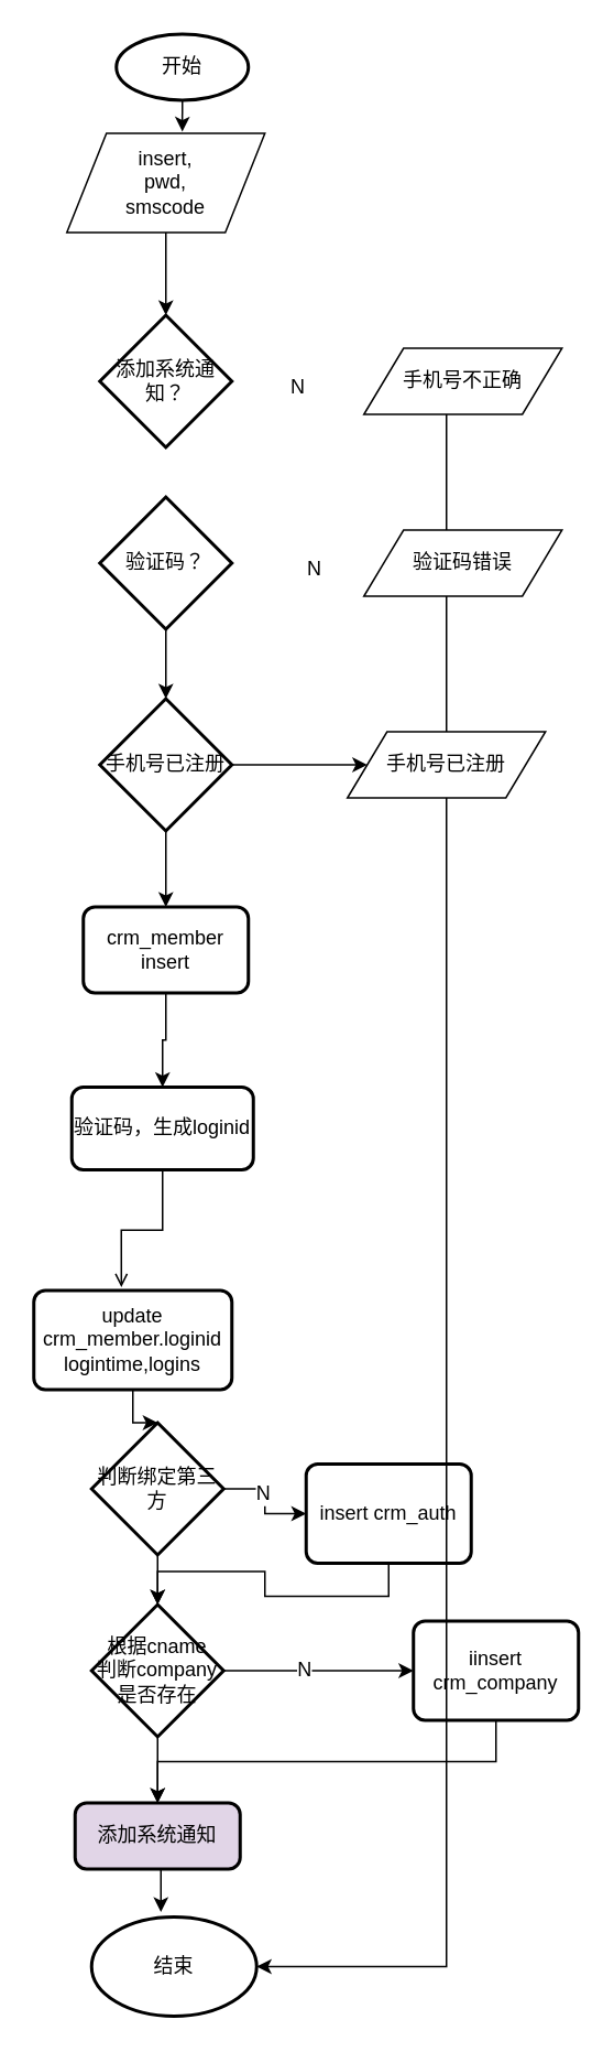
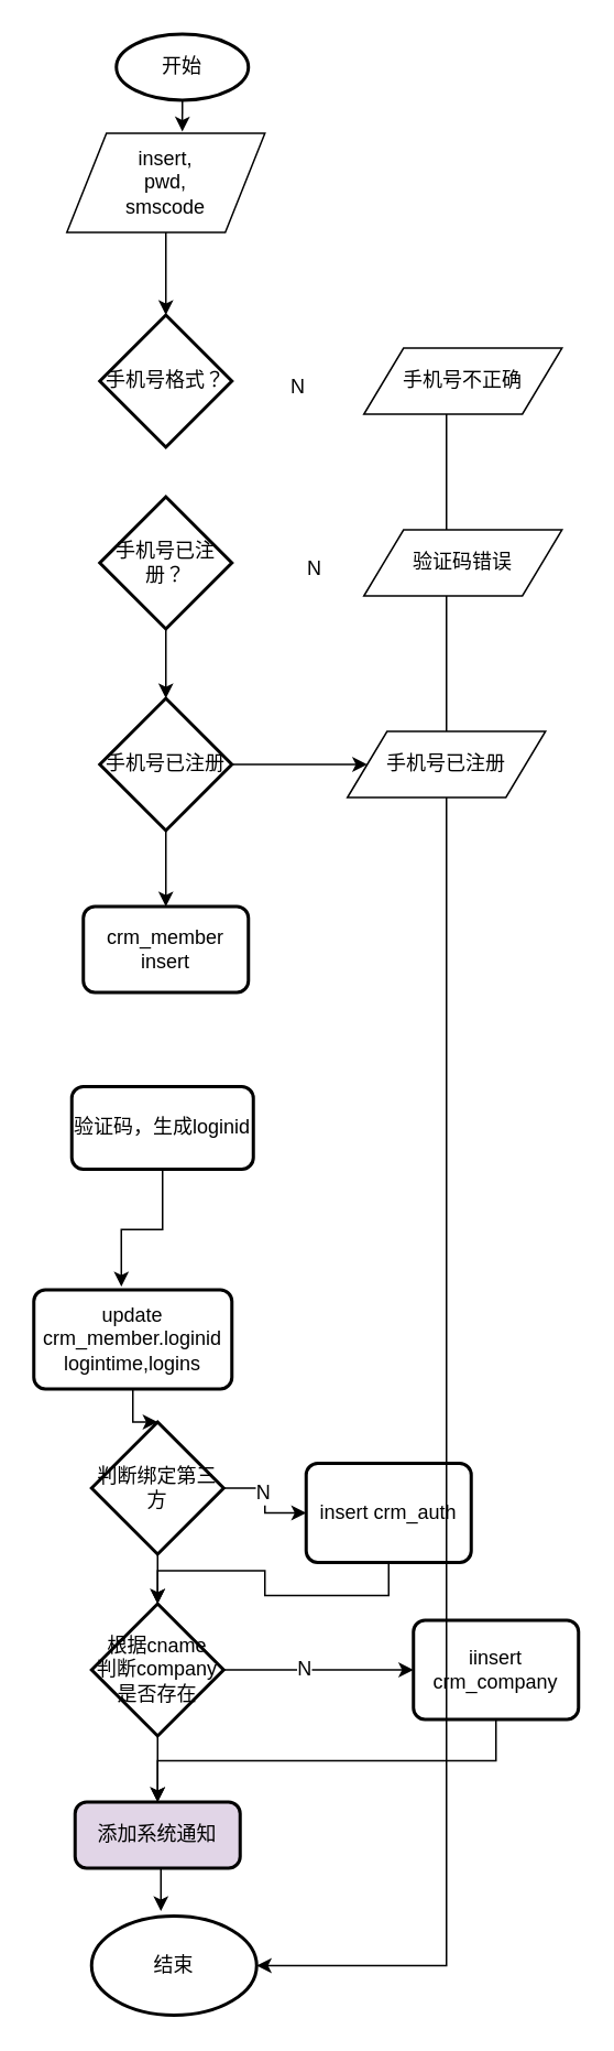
- <mxCell id="6" value="&lt;font style=&quot;vertical-align: inherit&quot;&gt;&lt;font style=&quot;vertical-align: inherit&quot;&gt;&lt;font style=&quot;vertical-align: inherit&quot;&gt;&lt;font style=&quot;vertical-align: inherit&quot;&gt;&lt;font style=&quot;vertical-align: inherit&quot;&gt;&lt;font style=&quot;vertical-align: inherit&quot;&gt;添加系统通知？&lt;/font&gt;&lt;/font&gt;&lt;/font&gt;&lt;/font&gt;&lt;/font&gt;&lt;/font&gt;" style="strokeWidth=2;html=1;shape=mxgraph.flowchart.decision;whiteSpace=wrap;" parent="1" vertex="1"><mxGeometry x="60" y="190" width="80" height="80" as="geometry" /></mxCell>
+ <mxCell id="6" value="&lt;font style=&quot;vertical-align: inherit&quot;&gt;&lt;font style=&quot;vertical-align: inherit&quot;&gt;&lt;font style=&quot;vertical-align: inherit&quot;&gt;&lt;font style=&quot;vertical-align: inherit&quot;&gt;&lt;font style=&quot;vertical-align: inherit&quot;&gt;&lt;font style=&quot;vertical-align: inherit&quot;&gt;手机号格式？&lt;/font&gt;&lt;/font&gt;&lt;/font&gt;&lt;/font&gt;&lt;/font&gt;&lt;/font&gt;" style="strokeWidth=2;html=1;shape=mxgraph.flowchart.decision;whiteSpace=wrap;" parent="1" vertex="1"><mxGeometry x="60" y="190" width="80" height="80" as="geometry" /></mxCell>
- <mxCell id="8" value="&lt;font style=&quot;vertical-align: inherit&quot;&gt;&lt;font style=&quot;vertical-align: inherit&quot;&gt;&lt;font style=&quot;vertical-align: inherit&quot;&gt;&lt;font style=&quot;vertical-align: inherit&quot;&gt;&lt;font style=&quot;vertical-align: inherit&quot;&gt;&lt;font style=&quot;vertical-align: inherit&quot;&gt;&lt;font style=&quot;vertical-align: inherit&quot;&gt;&lt;font style=&quot;vertical-align: inherit&quot;&gt;&lt;font style=&quot;vertical-align: inherit&quot;&gt;&lt;font style=&quot;vertical-align: inherit&quot;&gt;&lt;font style=&quot;vertical-align: inherit&quot;&gt;&lt;font style=&quot;vertical-align: inherit&quot;&gt;&lt;font style=&quot;vertical-align: inherit&quot;&gt;&lt;font style=&quot;vertical-align: inherit&quot;&gt;验证码？&lt;/font&gt;&lt;/font&gt;&lt;/font&gt;&lt;/font&gt;&lt;/font&gt;&lt;/font&gt;&lt;/font&gt;&lt;/font&gt;&lt;/font&gt;&lt;/font&gt;&lt;/font&gt;&lt;/font&gt;&lt;/font&gt;&lt;/font&gt;" style="strokeWidth=2;html=1;shape=mxgraph.flowchart.decision;whiteSpace=wrap;" parent="1" vertex="1"><mxGeometry x="60" y="300" width="80" height="80" as="geometry" /></mxCell>
+ <mxCell id="8" value="&lt;font style=&quot;vertical-align: inherit&quot;&gt;&lt;font style=&quot;vertical-align: inherit&quot;&gt;&lt;font style=&quot;vertical-align: inherit&quot;&gt;&lt;font style=&quot;vertical-align: inherit&quot;&gt;&lt;font style=&quot;vertical-align: inherit&quot;&gt;&lt;font style=&quot;vertical-align: inherit&quot;&gt;&lt;font style=&quot;vertical-align: inherit&quot;&gt;&lt;font style=&quot;vertical-align: inherit&quot;&gt;&lt;font style=&quot;vertical-align: inherit&quot;&gt;&lt;font style=&quot;vertical-align: inherit&quot;&gt;&lt;font style=&quot;vertical-align: inherit&quot;&gt;&lt;font style=&quot;vertical-align: inherit&quot;&gt;&lt;font style=&quot;vertical-align: inherit&quot;&gt;&lt;font style=&quot;vertical-align: inherit&quot;&gt;手机号已注册？&lt;/font&gt;&lt;/font&gt;&lt;/font&gt;&lt;/font&gt;&lt;/font&gt;&lt;/font&gt;&lt;/font&gt;&lt;/font&gt;&lt;/font&gt;&lt;/font&gt;&lt;/font&gt;&lt;/font&gt;&lt;/font&gt;&lt;/font&gt;" style="strokeWidth=2;html=1;shape=mxgraph.flowchart.decision;whiteSpace=wrap;" parent="1" vertex="1"><mxGeometry x="60" y="300" width="80" height="80" as="geometry" /></mxCell>
- <mxCell id="12" style="edgeStyle=orthogonalEdgeStyle;rounded=0;orthogonalLoop=1;jettySize=auto;html=1;" edge="1" parent="1" source="13" target="29"><mxGeometry relative="1" as="geometry" /></mxCell>
- <mxCell id="28" style="edgeStyle=orthogonalEdgeStyle;rounded=0;orthogonalLoop=1;jettySize=auto;html=1;exitX=0.5;exitY=1;exitDx=0;exitDy=0;entryX=0.442;entryY=-0.033;entryDx=0;entryDy=0;entryPerimeter=0;endArrow=open;" edge="1" parent="1" source="29" target="15"><mxGeometry relative="1" as="geometry" /></mxCell>
+ <mxCell id="28" style="edgeStyle=orthogonalEdgeStyle;rounded=0;orthogonalLoop=1;jettySize=auto;html=1;exitX=0.5;exitY=1;exitDx=0;exitDy=0;entryX=0.442;entryY=-0.033;entryDx=0;entryDy=0;entryPerimeter=0;" edge="1" parent="1" source="29" target="15"><mxGeometry relative="1" as="geometry" /></mxCell>
